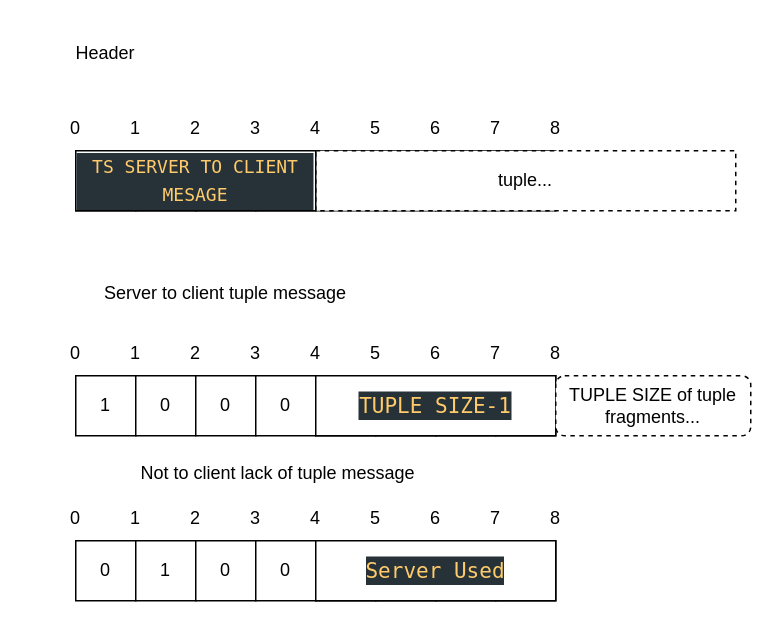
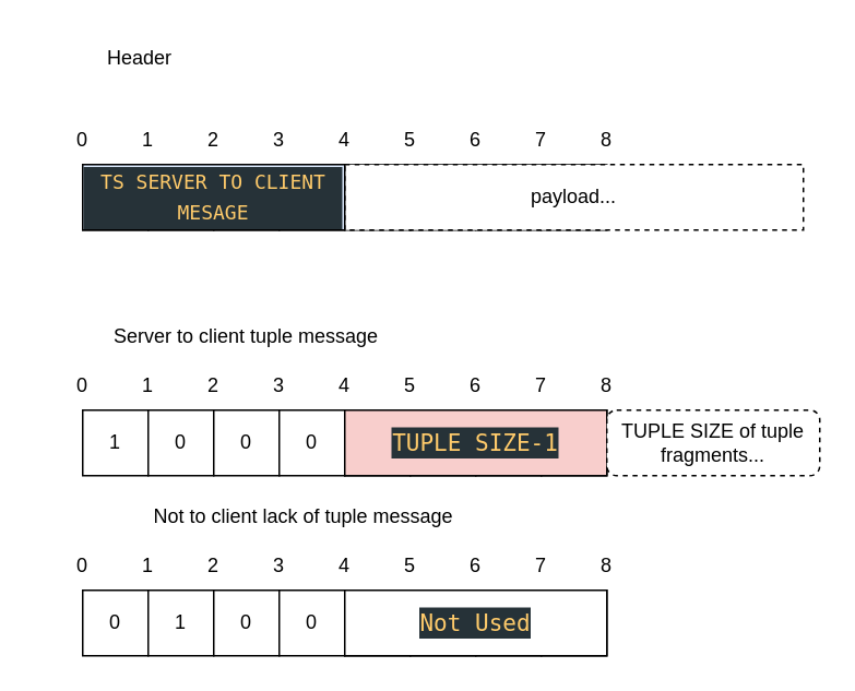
- <mxCell id="3" value="Header" style="text;html=1;strokeColor=none;fillColor=none;align=center;verticalAlign=middle;whiteSpace=wrap;rounded=0;" parent="1" vertex="1"><mxGeometry x="40" y="20" width="60" height="30" as="geometry" /></mxCell>
+ <mxCell id="3" value="Header" style="text;html=1;strokeColor=none;fillColor=none;align=center;verticalAlign=middle;whiteSpace=wrap;rounded=0;" parent="1" vertex="1"><mxGeometry x="55" y="20" width="60" height="30" as="geometry" /></mxCell>
- <mxCell id="21" value="&lt;div style=&quot;background-color: rgb(38, 50, 56); font-family: &amp;quot;Droid Sans Mono&amp;quot;, &amp;quot;monospace&amp;quot;, monospace; line-height: 19px;&quot;&gt;&lt;font style=&quot;font-size: 12px;&quot; color=&quot;#ffcb6b&quot;&gt;TS SERVER TO CLIENT MESAGE&lt;/font&gt;&lt;/div&gt;" style="rounded=0;whiteSpace=wrap;html=1;" parent="1" vertex="1"><mxGeometry x="50" y="100" width="160" height="40" as="geometry" /></mxCell>
+ <mxCell id="21" value="&lt;div style=&quot;background-color: rgb(38, 50, 56); font-family: &amp;quot;Droid Sans Mono&amp;quot;, &amp;quot;monospace&amp;quot;, monospace; line-height: 19px;&quot;&gt;&lt;font style=&quot;font-size: 12px;&quot; color=&quot;#ffcb6b&quot;&gt;TS SERVER TO CLIENT MESAGE&lt;/font&gt;&lt;/div&gt;" style="rounded=0;whiteSpace=wrap;html=1;fillColor=#dae8fc;" parent="1" vertex="1"><mxGeometry x="50" y="100" width="160" height="40" as="geometry" /></mxCell>
- <mxCell id="20" value="tuple..." style="rounded=0;whiteSpace=wrap;html=1;dashed=1;" parent="1" vertex="1"><mxGeometry x="210" y="100" width="280" height="40" as="geometry" /></mxCell>
+ <mxCell id="20" value="payload..." style="rounded=0;whiteSpace=wrap;html=1;dashed=1;" parent="1" vertex="1"><mxGeometry x="210" y="100" width="280" height="40" as="geometry" /></mxCell>
- <mxCell id="22" value="Server to client tuple message" style="text;html=1;strokeColor=none;fillColor=none;align=center;verticalAlign=middle;whiteSpace=wrap;rounded=0;dashed=1;" parent="1" vertex="1"><mxGeometry x="50" y="180" width="200" height="30" as="geometry" /></mxCell>
+ <mxCell id="22" value="Server to client tuple message" style="text;html=1;strokeColor=none;fillColor=none;align=center;verticalAlign=middle;whiteSpace=wrap;rounded=0;dashed=1;" parent="1" vertex="1"><mxGeometry x="50" y="190" width="200" height="30" as="geometry" /></mxCell>
- <mxCell id="40" value="&lt;div style=&quot;background-color: rgb(38, 50, 56); font-family: &amp;quot;Droid Sans Mono&amp;quot;, &amp;quot;monospace&amp;quot;, monospace; font-size: 14px; line-height: 19px;&quot;&gt;&lt;font color=&quot;#ffcb6b&quot;&gt;TUPLE SIZE-1&lt;/font&gt;&lt;/div&gt;" style="rounded=0;whiteSpace=wrap;html=1;" parent="1" vertex="1"><mxGeometry x="210" y="250" width="160" height="40" as="geometry" /></mxCell>
+ <mxCell id="40" value="&lt;div style=&quot;background-color: rgb(38, 50, 56); font-family: &amp;quot;Droid Sans Mono&amp;quot;, &amp;quot;monospace&amp;quot;, monospace; font-size: 14px; line-height: 19px;&quot;&gt;&lt;font color=&quot;#ffcb6b&quot;&gt;TUPLE SIZE-1&lt;/font&gt;&lt;/div&gt;" style="rounded=0;whiteSpace=wrap;html=1;fillColor=#f8cecc;" parent="1" vertex="1"><mxGeometry x="210" y="250" width="160" height="40" as="geometry" /></mxCell>
- <mxCell id="60" value="&lt;div style=&quot;background-color: rgb(38, 50, 56); font-family: &amp;quot;Droid Sans Mono&amp;quot;, &amp;quot;monospace&amp;quot;, monospace; font-size: 14px; line-height: 19px;&quot;&gt;&lt;font color=&quot;#ffcb6b&quot;&gt;Server Used&lt;/font&gt;&lt;/div&gt;" style="rounded=0;whiteSpace=wrap;html=1;" parent="1" vertex="1"><mxGeometry x="210" y="360" width="160" height="40" as="geometry" /></mxCell>
+ <mxCell id="60" value="&lt;div style=&quot;background-color: rgb(38, 50, 56); font-family: &amp;quot;Droid Sans Mono&amp;quot;, &amp;quot;monospace&amp;quot;, monospace; font-size: 14px; line-height: 19px;&quot;&gt;&lt;font color=&quot;#ffcb6b&quot;&gt;Not Used&lt;/font&gt;&lt;/div&gt;" style="rounded=0;whiteSpace=wrap;html=1;" parent="1" vertex="1"><mxGeometry x="210" y="360" width="160" height="40" as="geometry" /></mxCell>
